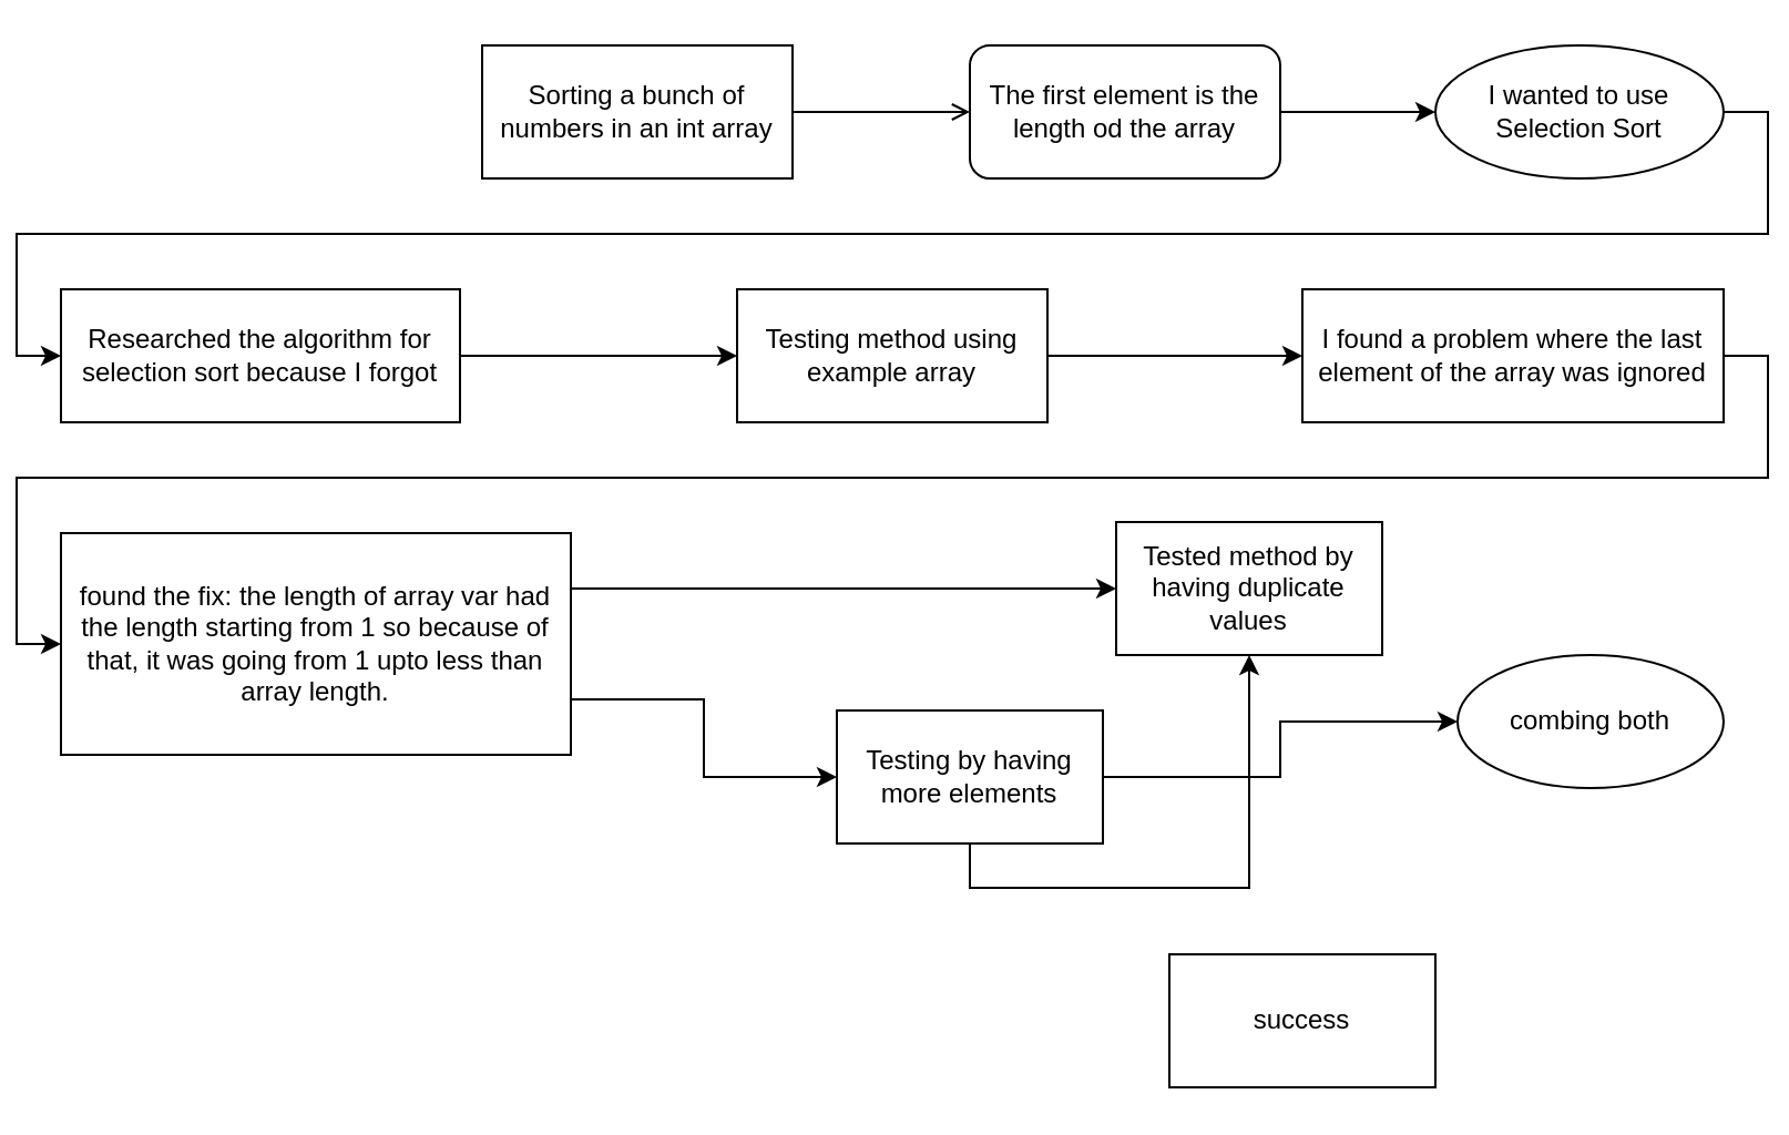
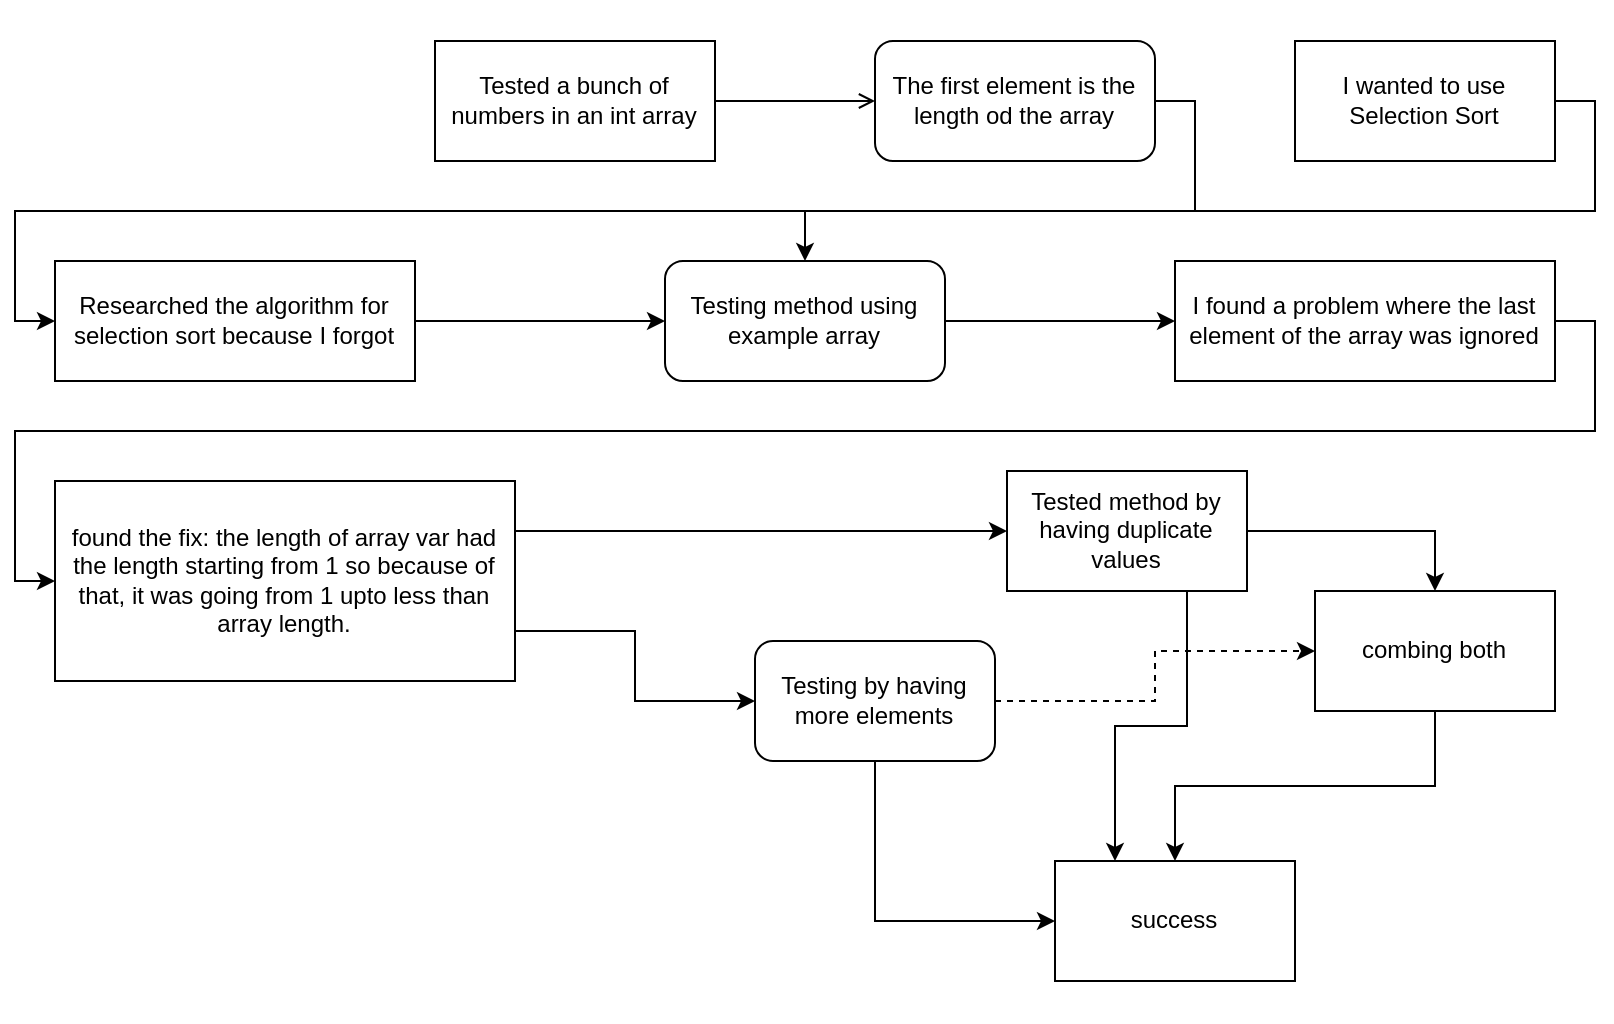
- <mxCell id="3" value="Sorting a bunch of numbers in an int array" style="rounded=0;whiteSpace=wrap;html=1;" vertex="1" parent="1"><mxGeometry x="210" y="20" width="140" height="60" as="geometry" /></mxCell>
+ <mxCell id="3" value="Tested a bunch of numbers in an int array" style="rounded=0;whiteSpace=wrap;html=1;" vertex="1" parent="1"><mxGeometry x="210" y="20" width="140" height="60" as="geometry" /></mxCell>
- <mxCell id="4" style="edgeStyle=orthogonalEdgeStyle;rounded=0;orthogonalLoop=1;jettySize=auto;html=1;exitX=1;exitY=0.5;exitDx=0;exitDy=0;entryX=0;entryY=0.5;entryDx=0;entryDy=0;" edge="1" parent="1" source="5" target="7"><mxGeometry relative="1" as="geometry" /></mxCell>
+ <mxCell id="4" style="edgeStyle=orthogonalEdgeStyle;rounded=0;orthogonalLoop=1;jettySize=auto;html=1;exitX=1;exitY=0.5;exitDx=0;exitDy=0;" edge="1" parent="1" source="5" target="16"><mxGeometry relative="1" as="geometry" /></mxCell>
- <mxCell id="7" value="I wanted to use Selection Sort" style="ellipse;whiteSpace=wrap;html=1;" vertex="1" parent="1"><mxGeometry x="640" y="20" width="130" height="60" as="geometry" /></mxCell>
+ <mxCell id="7" value="I wanted to use Selection Sort" style="rounded=0;whiteSpace=wrap;html=1;" vertex="1" parent="1"><mxGeometry x="640" y="20" width="130" height="60" as="geometry" /></mxCell>
- <mxCell id="16" value="Testing method using example array" style="rounded=0;whiteSpace=wrap;html=1;" vertex="1" parent="1"><mxGeometry x="325" y="130" width="140" height="60" as="geometry" /></mxCell>
+ <mxCell id="16" value="Testing method using example array" style="whiteSpace=wrap;html=1;rounded=1;" vertex="1" parent="1"><mxGeometry x="325" y="130" width="140" height="60" as="geometry" /></mxCell>
+ <mxCell id="18" style="edgeStyle=orthogonalEdgeStyle;rounded=0;orthogonalLoop=1;jettySize=auto;html=1;exitX=1;exitY=0.5;exitDx=0;exitDy=0;entryX=0.5;entryY=0;entryDx=0;entryDy=0;" edge="1" parent="1" source="19" target="25"><mxGeometry relative="1" as="geometry" /></mxCell>
- <mxCell id="22" style="edgeStyle=orthogonalEdgeStyle;rounded=0;orthogonalLoop=1;jettySize=auto;html=1;exitX=1;exitY=0.5;exitDx=0;exitDy=0;entryX=0;entryY=0.5;entryDx=0;entryDy=0;" edge="1" parent="1" source="23" target="25"><mxGeometry relative="1" as="geometry" /></mxCell>
+ <mxCell id="22" style="edgeStyle=orthogonalEdgeStyle;rounded=0;orthogonalLoop=1;jettySize=auto;html=1;exitX=1;exitY=0.5;exitDx=0;exitDy=0;entryX=0;entryY=0.5;entryDx=0;entryDy=0;dashed=1;" edge="1" parent="1" source="23" target="25"><mxGeometry relative="1" as="geometry" /></mxCell>
- <mxCell id="25" value="combing both" style="ellipse;whiteSpace=wrap;html=1;" vertex="1" parent="1"><mxGeometry x="650" y="295" width="120" height="60" as="geometry" /></mxCell>
+ <mxCell id="25" value="combing both" style="rounded=0;whiteSpace=wrap;html=1;" vertex="1" parent="1"><mxGeometry x="650" y="295" width="120" height="60" as="geometry" /></mxCell>
- <mxCell id="23" value="Testing by having more elements" style="rounded=0;whiteSpace=wrap;html=1;" vertex="1" parent="1"><mxGeometry x="370" y="320" width="120" height="60" as="geometry" /></mxCell>
+ <mxCell id="23" value="Testing by having more elements" style="whiteSpace=wrap;html=1;rounded=1;" vertex="1" parent="1"><mxGeometry x="370" y="320" width="120" height="60" as="geometry" /></mxCell>
+ <mxCell id="17" style="edgeStyle=orthogonalEdgeStyle;rounded=0;orthogonalLoop=1;jettySize=auto;html=1;exitX=0.75;exitY=1;exitDx=0;exitDy=0;entryX=0.25;entryY=0;entryDx=0;entryDy=0;" edge="1" parent="1" source="19" target="20"><mxGeometry relative="1" as="geometry" /></mxCell>
+ <mxCell id="24" style="edgeStyle=orthogonalEdgeStyle;rounded=0;orthogonalLoop=1;jettySize=auto;html=1;exitX=0.5;exitY=1;exitDx=0;exitDy=0;entryX=0.5;entryY=0;entryDx=0;entryDy=0;" edge="1" parent="1" source="25" target="20"><mxGeometry relative="1" as="geometry" /></mxCell>
- <mxCell id="21" style="edgeStyle=orthogonalEdgeStyle;rounded=0;orthogonalLoop=1;jettySize=auto;html=1;exitX=0.5;exitY=1;exitDx=0;exitDy=0;" edge="1" parent="1" source="23" target="19"><mxGeometry relative="1" as="geometry" /></mxCell>
+ <mxCell id="21" style="edgeStyle=orthogonalEdgeStyle;rounded=0;orthogonalLoop=1;jettySize=auto;html=1;exitX=0.5;exitY=1;exitDx=0;exitDy=0;entryX=0;entryY=0.5;entryDx=0;entryDy=0;" edge="1" parent="1" source="23" target="20"><mxGeometry relative="1" as="geometry" /></mxCell>
